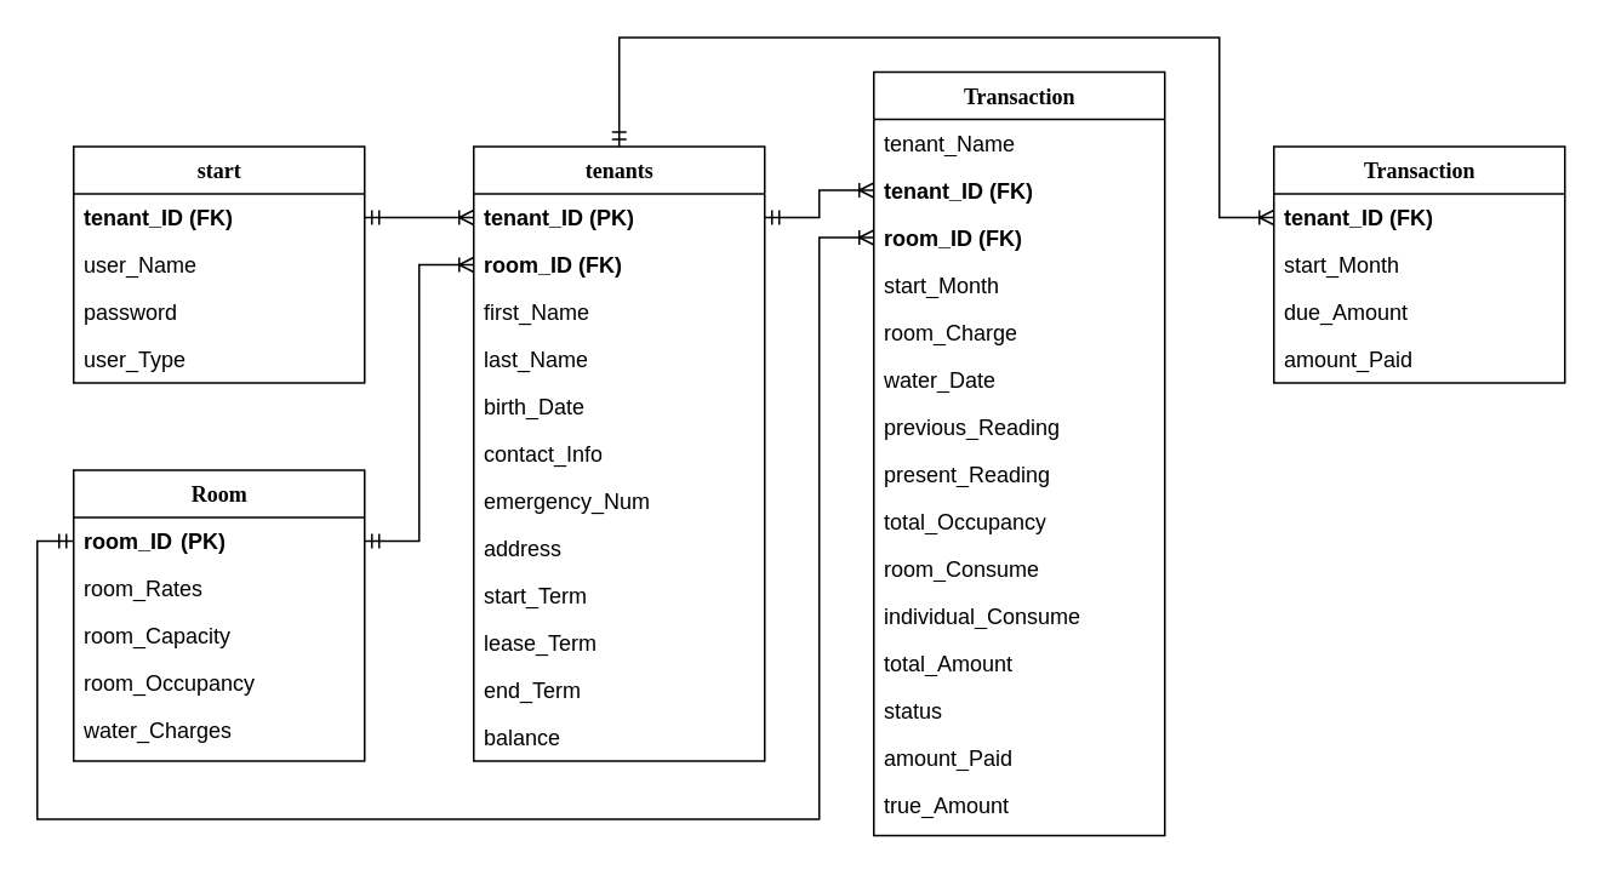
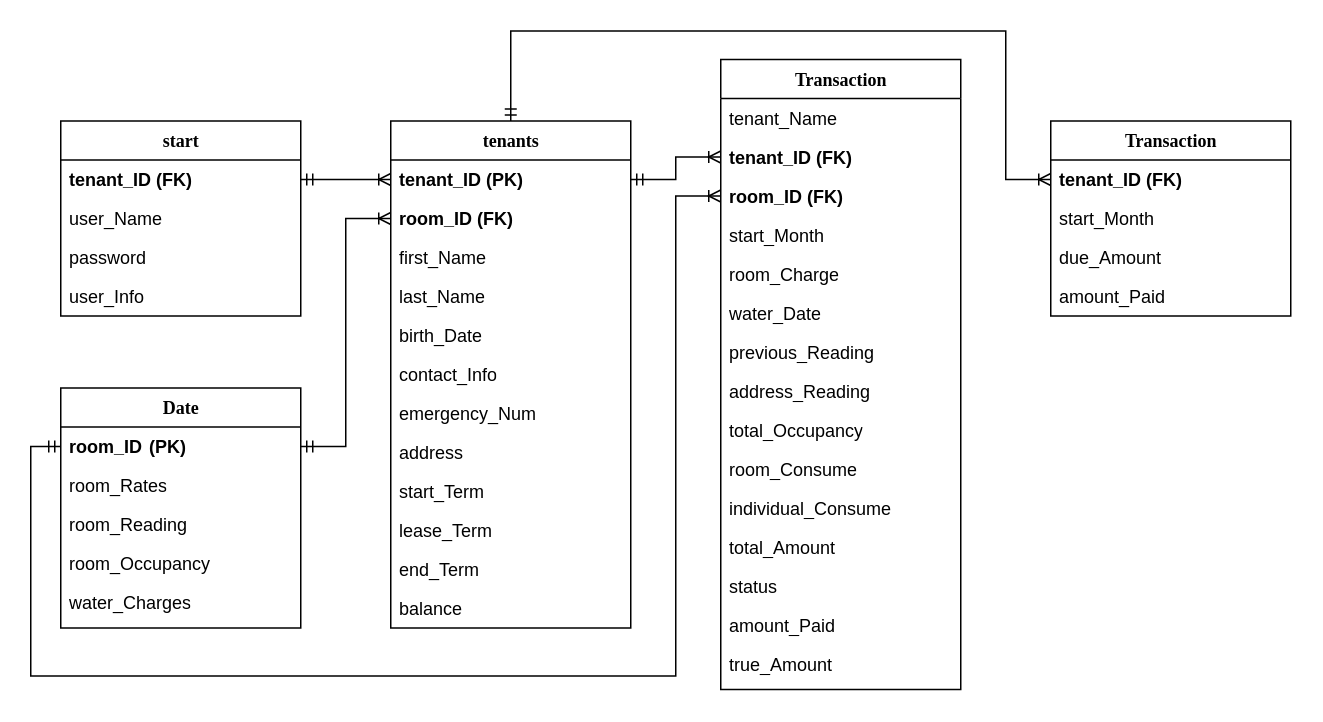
- <mxCell id="6" value="user_Type" style="text;html=1;strokeColor=none;fillColor=none;align=left;verticalAlign=top;spacingLeft=4;spacingRight=4;whiteSpace=wrap;overflow=hidden;rotatable=0;points=[[0,0.5],[1,0.5]];portConstraint=eastwest;" parent="2" vertex="1"><mxGeometry y="104" width="160" height="26" as="geometry" /></mxCell>
+ <mxCell id="6" value="user_Info" style="text;html=1;strokeColor=none;fillColor=none;align=left;verticalAlign=top;spacingLeft=4;spacingRight=4;whiteSpace=wrap;overflow=hidden;rotatable=0;points=[[0,0.5],[1,0.5]];portConstraint=eastwest;" parent="2" vertex="1"><mxGeometry y="104" width="160" height="26" as="geometry" /></mxCell>
- <mxCell id="36" value="present_Reading" style="text;html=1;strokeColor=none;fillColor=none;align=left;verticalAlign=top;spacingLeft=4;spacingRight=4;whiteSpace=wrap;overflow=hidden;rotatable=0;points=[[0,0.5],[1,0.5]];portConstraint=eastwest;" vertex="1" parent="28"><mxGeometry y="208" width="160" height="26" as="geometry" /></mxCell>
+ <mxCell id="36" value="address_Reading" style="text;html=1;strokeColor=none;fillColor=none;align=left;verticalAlign=top;spacingLeft=4;spacingRight=4;whiteSpace=wrap;overflow=hidden;rotatable=0;points=[[0,0.5],[1,0.5]];portConstraint=eastwest;" vertex="1" parent="28"><mxGeometry y="208" width="160" height="26" as="geometry" /></mxCell>
- <mxCell id="21" value="Room" style="swimlane;html=1;fontStyle=1;align=center;verticalAlign=top;childLayout=stackLayout;horizontal=1;startSize=26;horizontalStack=0;resizeParent=1;resizeLast=0;collapsible=1;marginBottom=0;swimlaneFillColor=#ffffff;rounded=0;shadow=0;comic=0;labelBackgroundColor=none;strokeWidth=1;fillColor=none;fontFamily=Verdana;fontSize=12" parent="1" vertex="1"><mxGeometry x="40" y="258" width="160" height="160" as="geometry" /></mxCell>
+ <mxCell id="21" value="Date" style="swimlane;html=1;fontStyle=1;align=center;verticalAlign=top;childLayout=stackLayout;horizontal=1;startSize=26;horizontalStack=0;resizeParent=1;resizeLast=0;collapsible=1;marginBottom=0;swimlaneFillColor=#ffffff;rounded=0;shadow=0;comic=0;labelBackgroundColor=none;strokeWidth=1;fillColor=none;fontFamily=Verdana;fontSize=12" parent="1" vertex="1"><mxGeometry x="40" y="258" width="160" height="160" as="geometry" /></mxCell>
- <mxCell id="24" value="room_Capacity" style="text;html=1;strokeColor=none;fillColor=none;align=left;verticalAlign=top;spacingLeft=4;spacingRight=4;whiteSpace=wrap;overflow=hidden;rotatable=0;points=[[0,0.5],[1,0.5]];portConstraint=eastwest;" parent="21" vertex="1"><mxGeometry y="78" width="160" height="26" as="geometry" /></mxCell>
+ <mxCell id="24" value="room_Reading" style="text;html=1;strokeColor=none;fillColor=none;align=left;verticalAlign=top;spacingLeft=4;spacingRight=4;whiteSpace=wrap;overflow=hidden;rotatable=0;points=[[0,0.5],[1,0.5]];portConstraint=eastwest;" parent="21" vertex="1"><mxGeometry y="78" width="160" height="26" as="geometry" /></mxCell>
